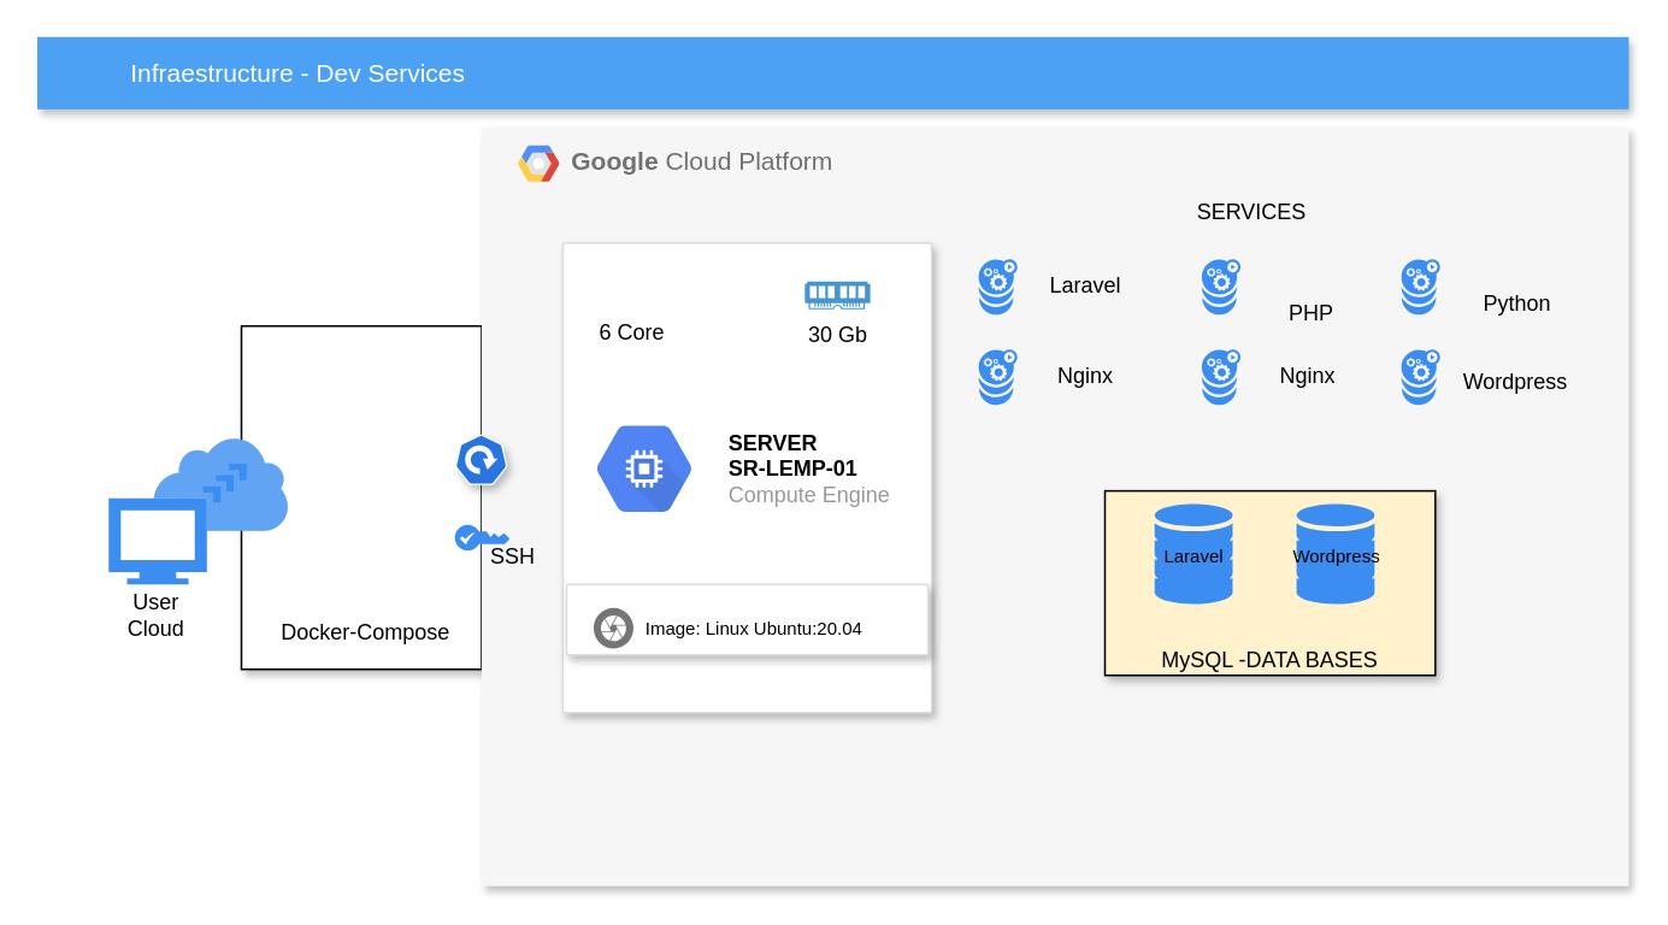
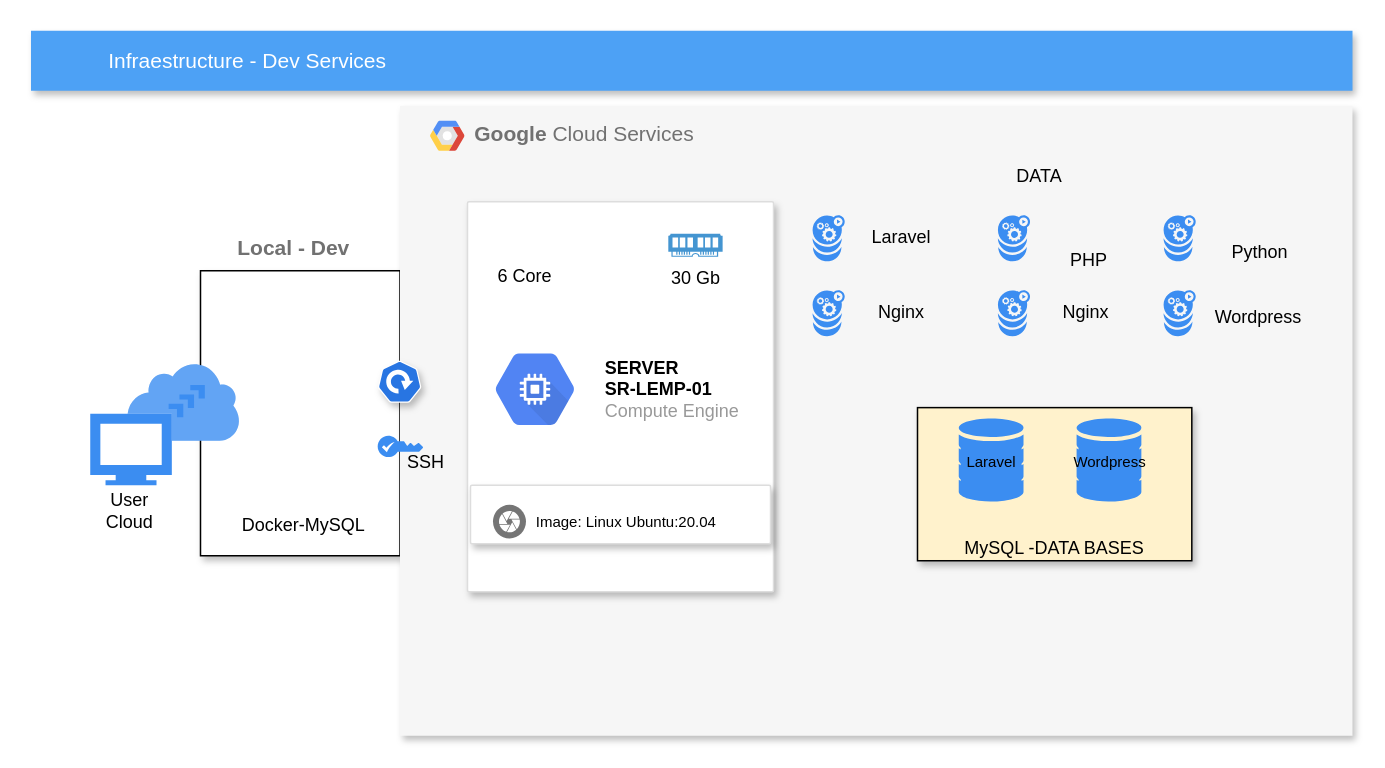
- <mxCell id="3" value="&lt;b&gt;Google &lt;/b&gt;Cloud Platform" style="fillColor=#F6F6F6;strokeColor=none;shadow=1;gradientColor=none;fontSize=14;align=left;spacing=10;fontColor=#717171;9E9E9E;verticalAlign=top;spacingTop=-4;fontStyle=0;spacingLeft=40;html=1;" parent="1" vertex="1"><mxGeometry x="266" y="70" width="635" height="420" as="geometry" /></mxCell>
+ <mxCell id="3" value="&lt;b&gt;Google &lt;/b&gt;Cloud Services" style="fillColor=#F6F6F6;strokeColor=none;shadow=1;gradientColor=none;fontSize=14;align=left;spacing=10;fontColor=#717171;9E9E9E;verticalAlign=top;spacingTop=-4;fontStyle=0;spacingLeft=40;html=1;" parent="1" vertex="1"><mxGeometry x="266" y="70" width="635" height="420" as="geometry" /></mxCell>
- <mxCell id="9" value="SERVICES" style="text;html=1;resizable=0;autosize=1;align=center;verticalAlign=middle;points=[];fillColor=none;strokeColor=none;rounded=0;shadow=1;" vertex="1" parent="3"><mxGeometry x="386.432" y="36.525" width="80" height="20" as="geometry" /></mxCell>
+ <mxCell id="9" value="DATA" style="text;html=1;resizable=0;autosize=1;align=center;verticalAlign=middle;points=[];fillColor=none;strokeColor=none;rounded=0;shadow=1;" vertex="1" parent="3"><mxGeometry x="386.432" y="36.525" width="80" height="20" as="geometry" /></mxCell>
+ <mxCell id="36" value="&lt;font color=&quot;#717171&quot; face=&quot;helvetica&quot;&gt;&lt;span style=&quot;font-size: 14px&quot;&gt;&lt;b&gt;Local - Dev&lt;/b&gt;&lt;/span&gt;&lt;/font&gt;" style="text;whiteSpace=wrap;html=1;" vertex="1" parent="1"><mxGeometry x="156.25" y="150" width="80" height="30" as="geometry" /></mxCell>
- <mxCell id="30" value="Docker-Compose" style="text;html=1;strokeColor=none;fillColor=none;align=center;verticalAlign=middle;whiteSpace=wrap;rounded=0;" vertex="1" parent="1"><mxGeometry x="152.5" y="340" width="98" height="20" as="geometry" /></mxCell>
+ <mxCell id="30" value="Docker-MySQL" style="text;html=1;strokeColor=none;fillColor=none;align=center;verticalAlign=middle;whiteSpace=wrap;rounded=0;" vertex="1" parent="1"><mxGeometry x="152.5" y="340" width="98" height="20" as="geometry" /></mxCell>
